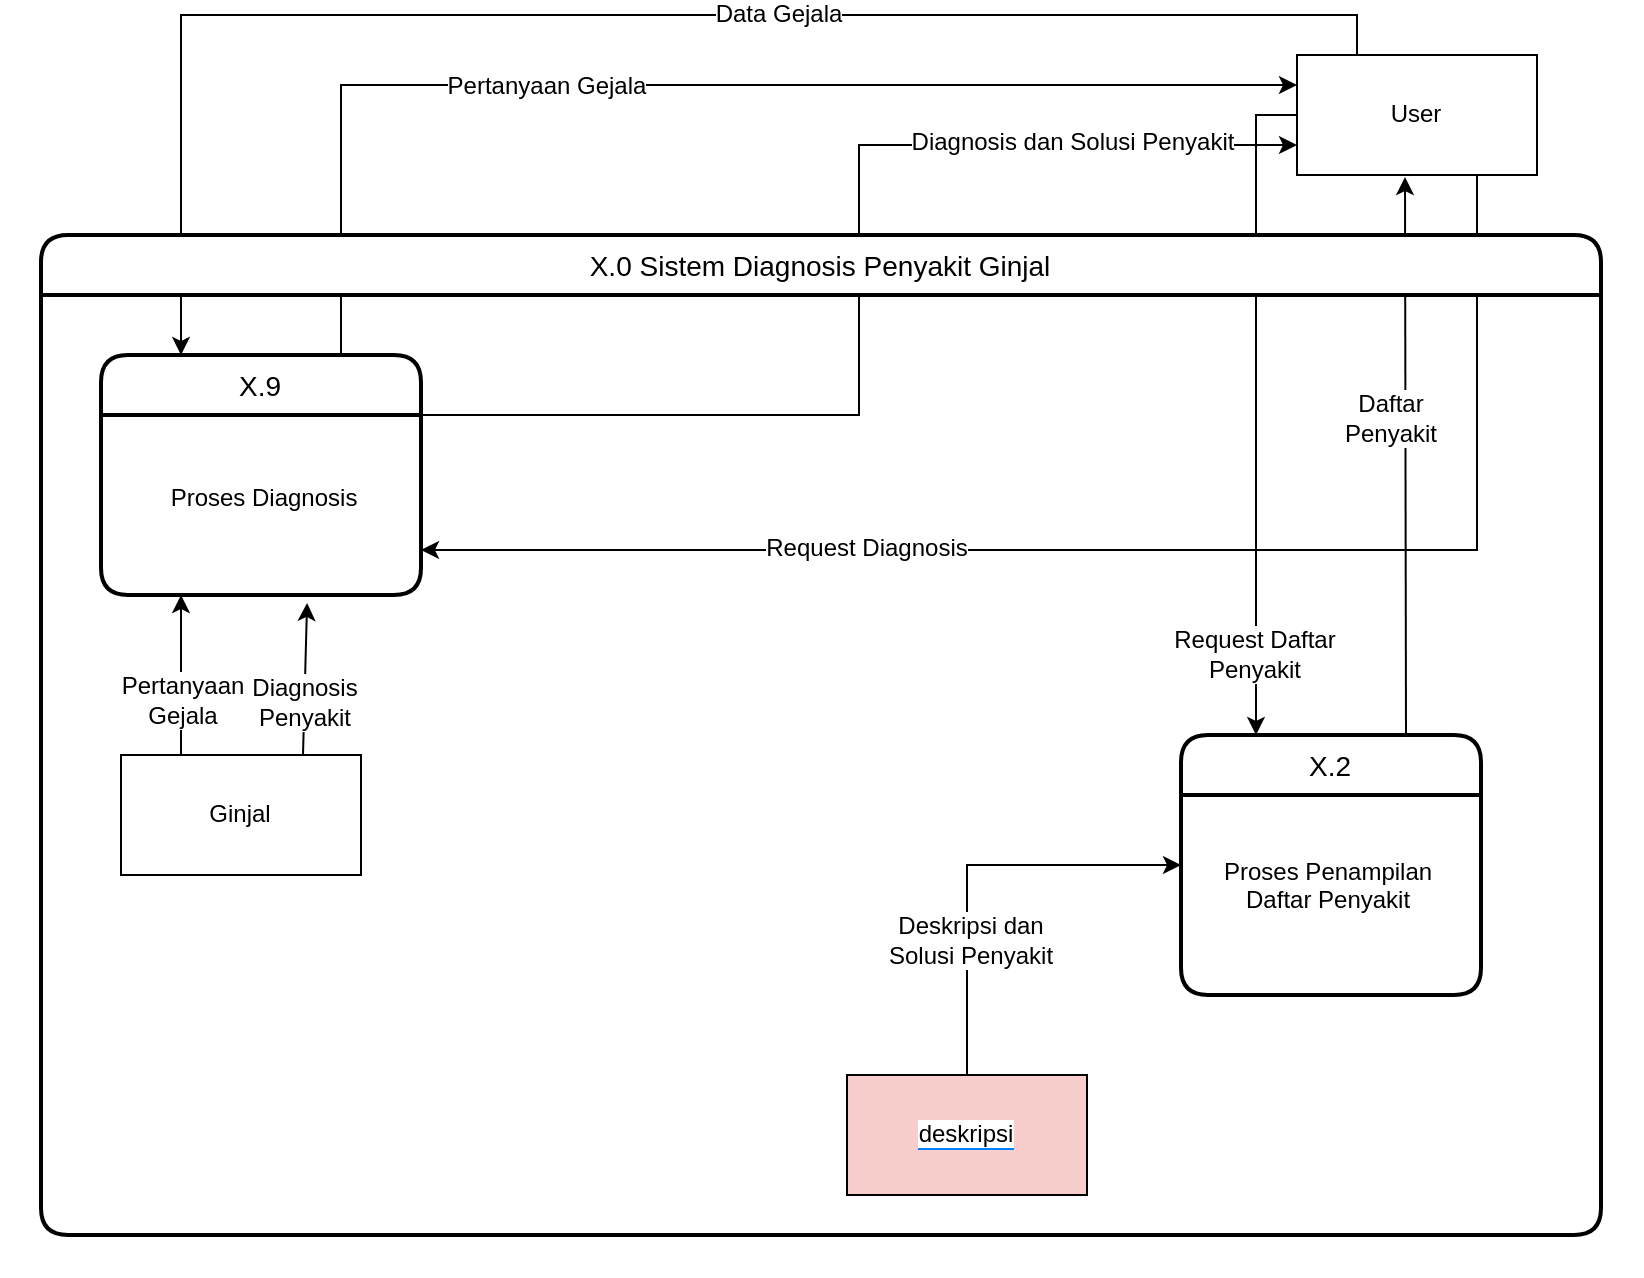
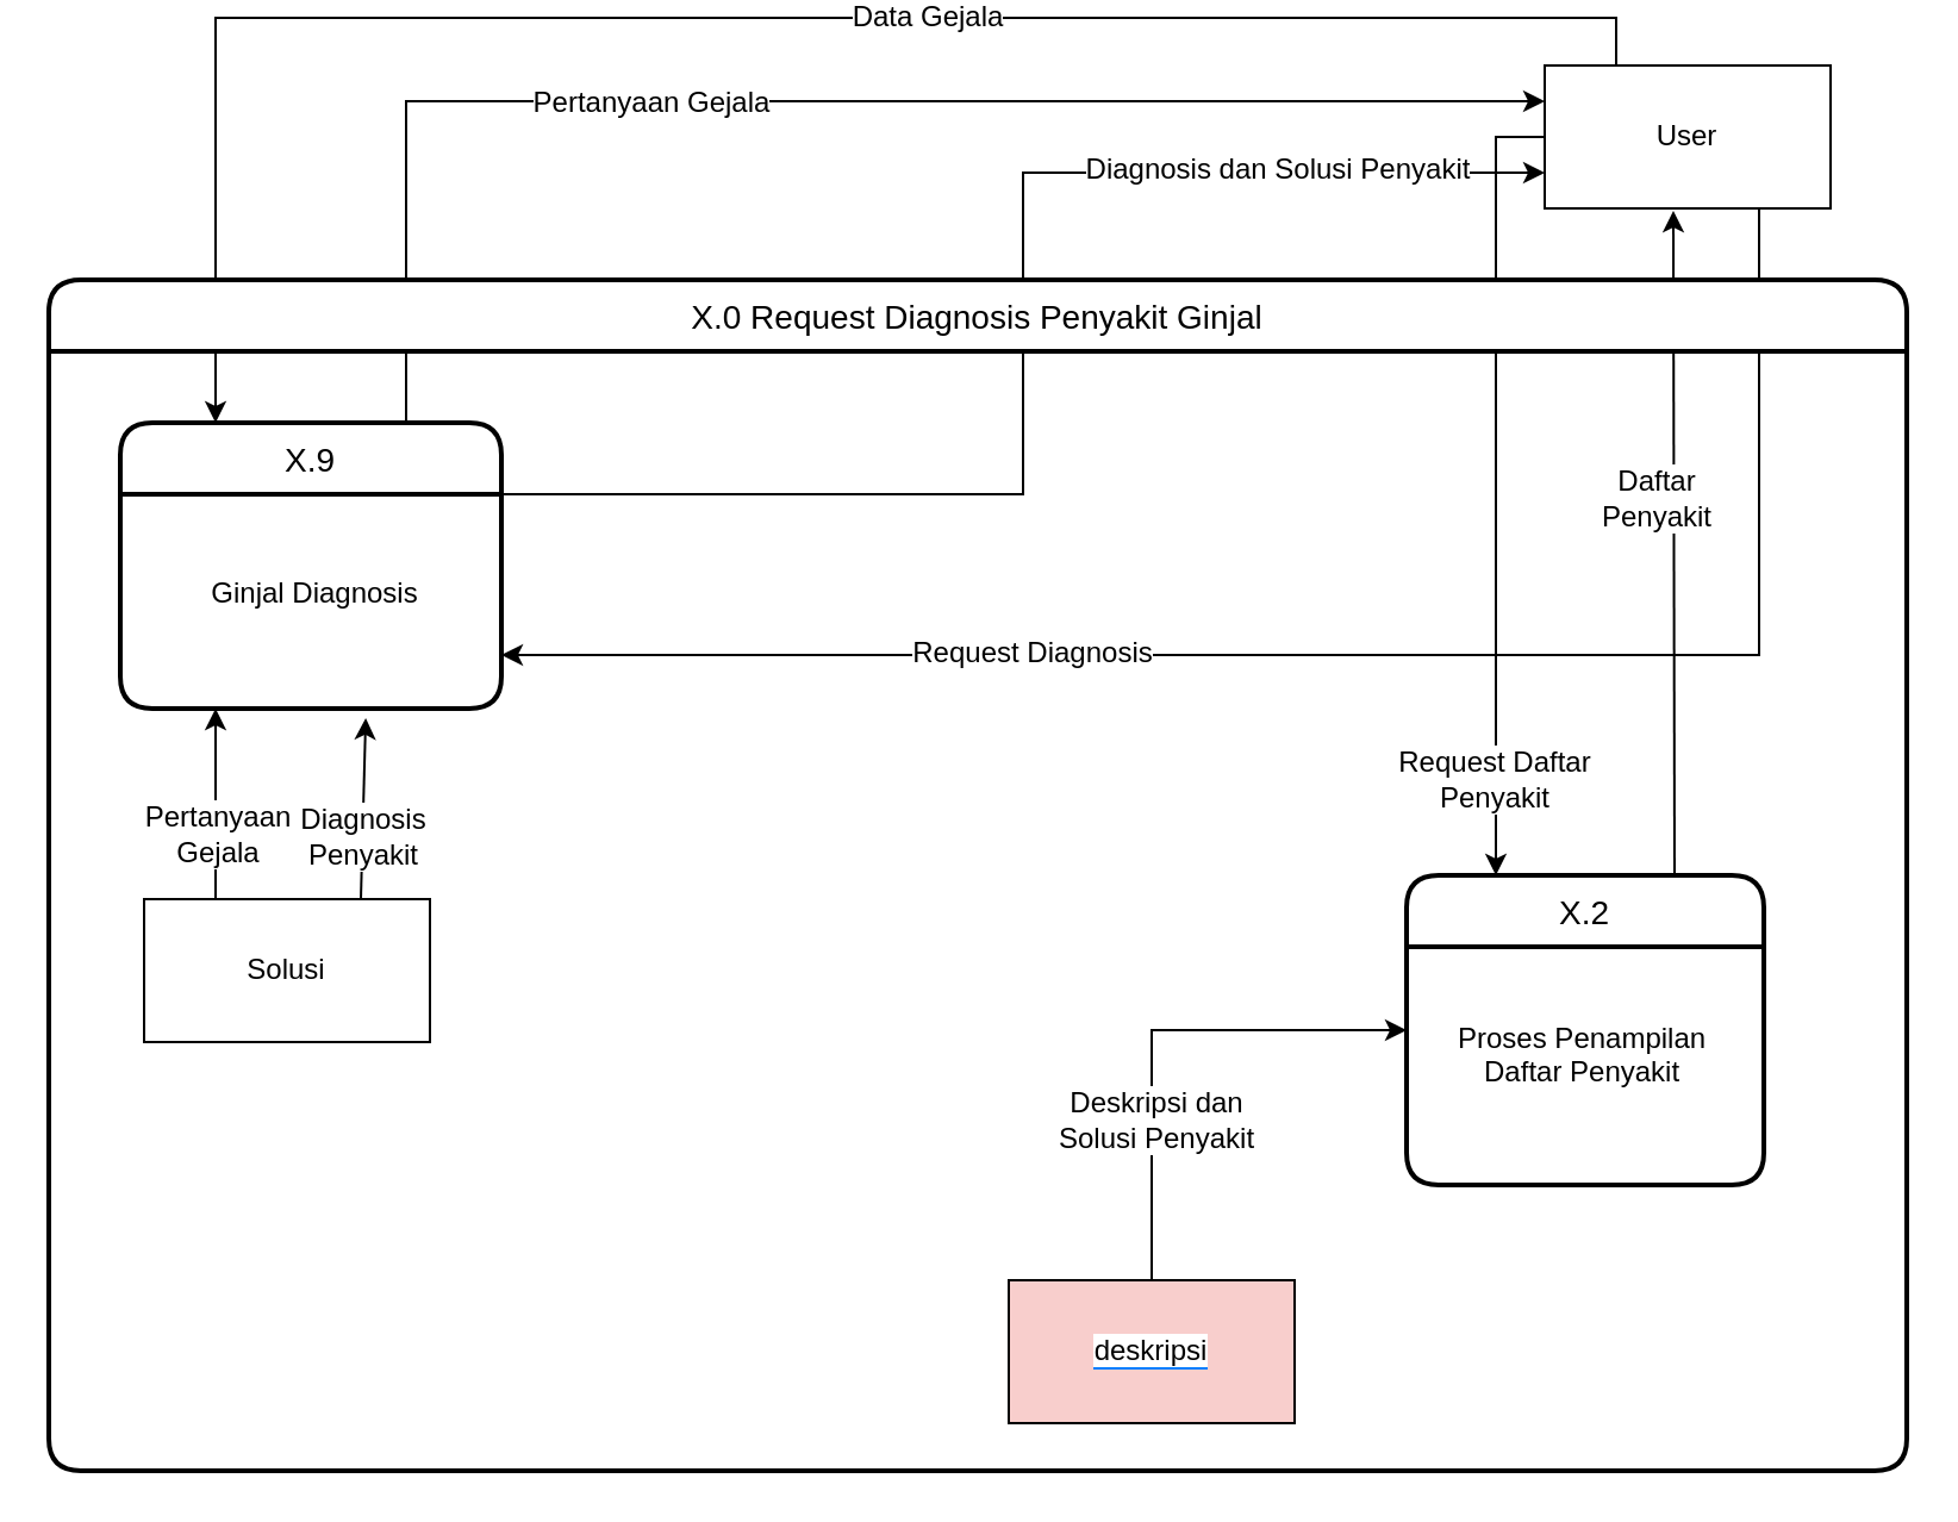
- <mxCell id="27" value="X.0 Sistem Diagnosis Penyakit Ginjal" style="swimlane;childLayout=stackLayout;horizontal=1;startSize=30;horizontalStack=0;fillColor=#FFFFFF;fontColor=#000000;rounded=1;fontSize=14;fontStyle=0;strokeWidth=2;resizeParent=0;resizeLast=1;shadow=0;dashed=0;align=center;labelBackgroundColor=none;" vertex="1" parent="1"><mxGeometry x="20" y="110" width="780" height="500" as="geometry" /></mxCell>
+ <mxCell id="27" value="X.0 Request Diagnosis Penyakit Ginjal" style="swimlane;childLayout=stackLayout;horizontal=1;startSize=30;horizontalStack=0;fillColor=#FFFFFF;fontColor=#000000;rounded=1;fontSize=14;fontStyle=0;strokeWidth=2;resizeParent=0;resizeLast=1;shadow=0;dashed=0;align=center;labelBackgroundColor=none;" vertex="1" parent="1"><mxGeometry x="20" y="110" width="780" height="500" as="geometry" /></mxCell>
- <mxCell id="12" value="&#10;&#10;Proses Diagnosis" style="align=center;strokeColor=none;fillColor=none;spacingLeft=4;fontSize=12;verticalAlign=top;resizable=0;rotatable=0;part=1;" vertex="1" parent="11"><mxGeometry y="30" width="160" height="90" as="geometry" /></mxCell>
+ <mxCell id="12" value="&#10;&#10;Ginjal Diagnosis" style="align=center;strokeColor=none;fillColor=none;spacingLeft=4;fontSize=12;verticalAlign=top;resizable=0;rotatable=0;part=1;" vertex="1" parent="11"><mxGeometry y="30" width="160" height="90" as="geometry" /></mxCell>
- <mxCell id="19" value="Ginjal" style="rounded=0;whiteSpace=wrap;html=1;" vertex="1" parent="1"><mxGeometry x="60" y="370" width="120" height="60" as="geometry" /></mxCell>
+ <mxCell id="19" value="Solusi" style="rounded=0;whiteSpace=wrap;html=1;" vertex="1" parent="1"><mxGeometry x="60" y="370" width="120" height="60" as="geometry" /></mxCell>
